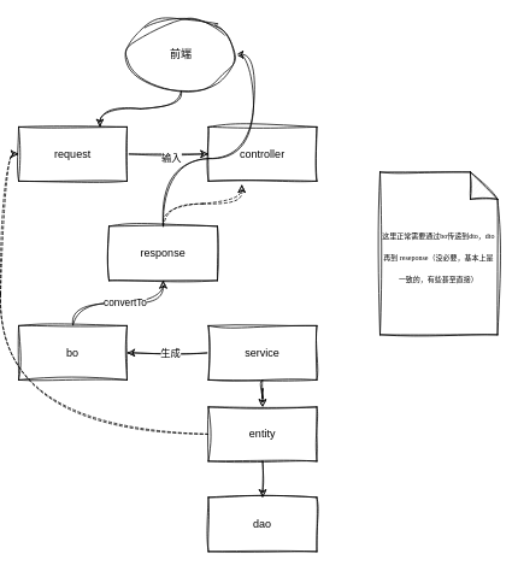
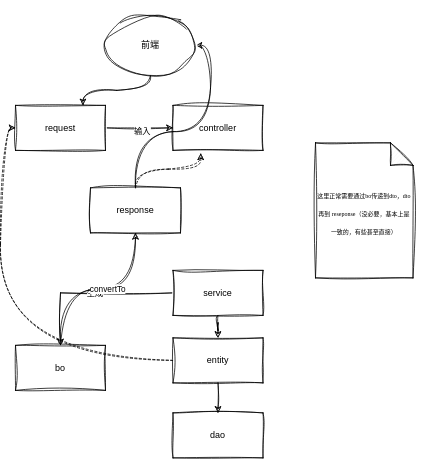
- <mxCell id="13" value="bo" style="rounded=0;whiteSpace=wrap;html=1;sketch=1;curveFitting=1;jiggle=2;" vertex="1" parent="1"><mxGeometry x="20" y="360" width="120" height="60" as="geometry" /></mxCell>
+ <mxCell id="13" value="bo" style="rounded=0;whiteSpace=wrap;html=1;sketch=1;curveFitting=1;jiggle=2;" vertex="1" parent="1"><mxGeometry x="20" y="460" width="120" height="60" as="geometry" /></mxCell>
